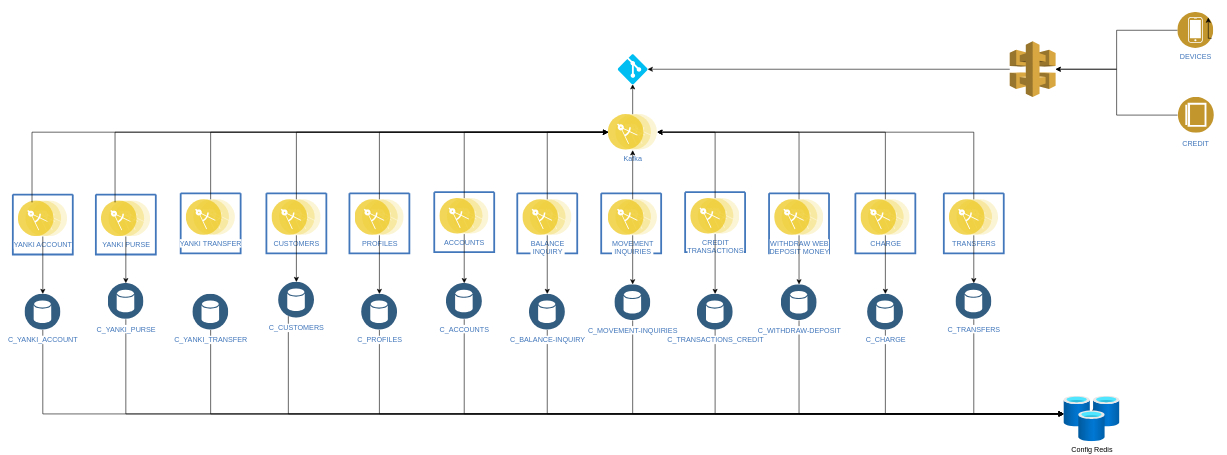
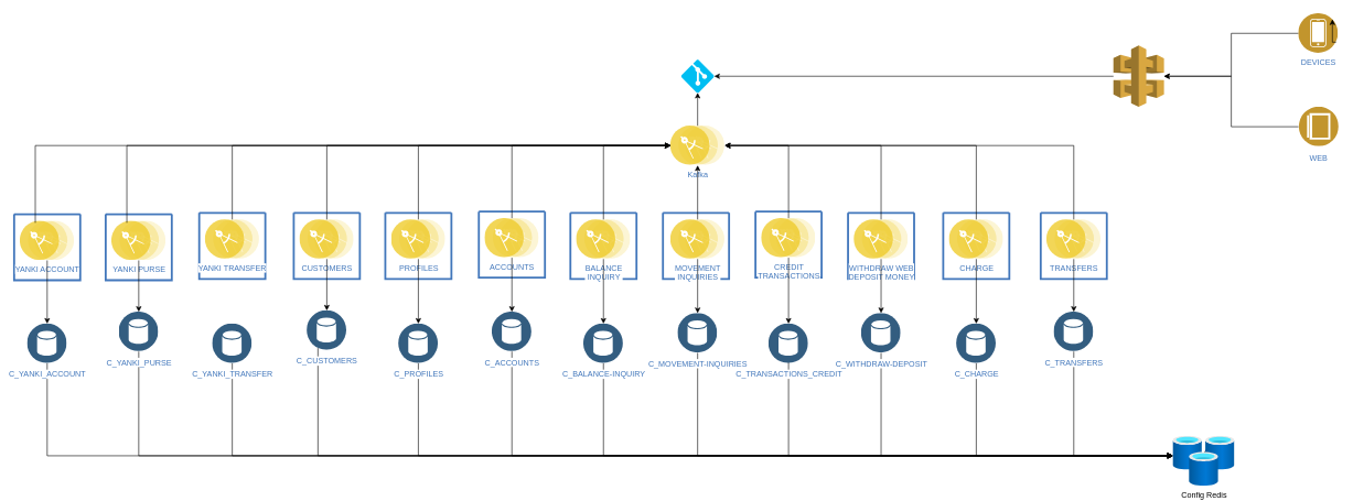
- <mxCell id="56" value="CREDIT" style="aspect=fixed;perimeter=ellipsePerimeter;html=1;align=center;shadow=0;dashed=0;fontColor=#4277BB;labelBackgroundColor=#ffffff;fontSize=12;spacingTop=3;image;image=img/lib/ibm/users/browser.svg;direction=south;" parent="1" vertex="1"><mxGeometry x="1963" y="161.5" width="60" height="60" as="geometry" /></mxCell>
+ <mxCell id="56" value="WEB" style="aspect=fixed;perimeter=ellipsePerimeter;html=1;align=center;shadow=0;dashed=0;fontColor=#4277BB;labelBackgroundColor=#ffffff;fontSize=12;spacingTop=3;image;image=img/lib/ibm/users/browser.svg;direction=south;" parent="1" vertex="1"><mxGeometry x="1963" y="161.5" width="60" height="60" as="geometry" /></mxCell>
